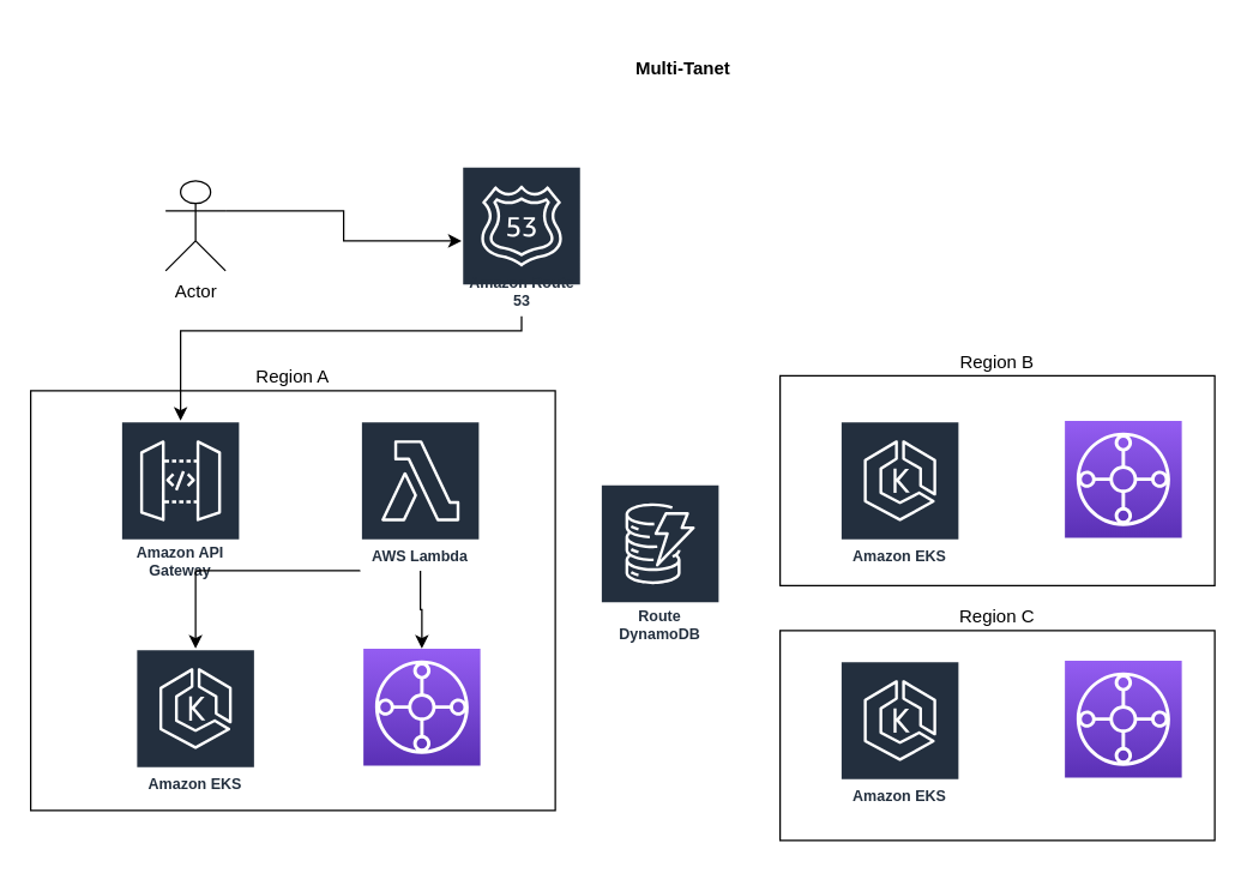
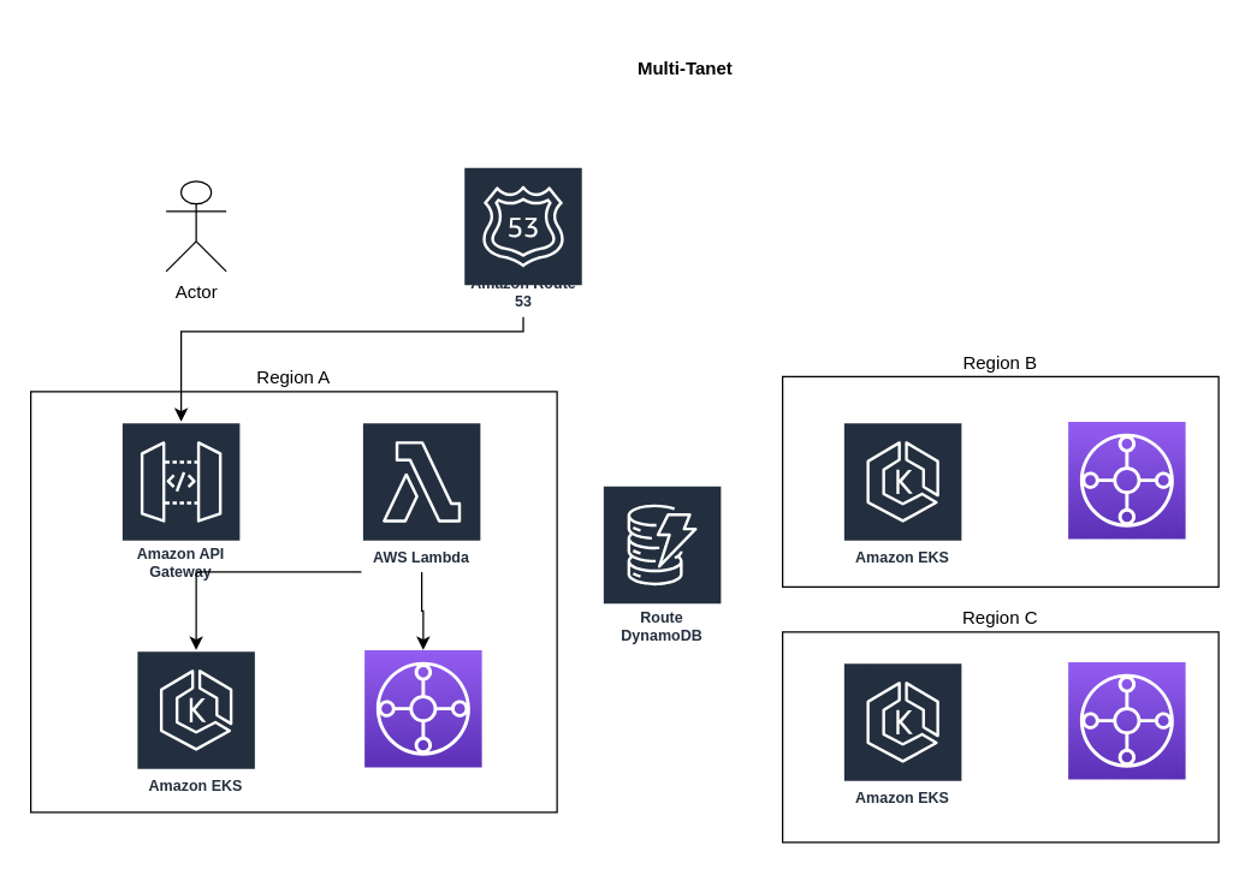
- <mxCell id="6" style="edgeStyle=orthogonalEdgeStyle;rounded=0;orthogonalLoop=1;jettySize=auto;html=1;exitX=1;exitY=0.333;exitDx=0;exitDy=0;exitPerimeter=0;" edge="1" parent="1" source="7" target="9"><mxGeometry relative="1" as="geometry" /></mxCell>
